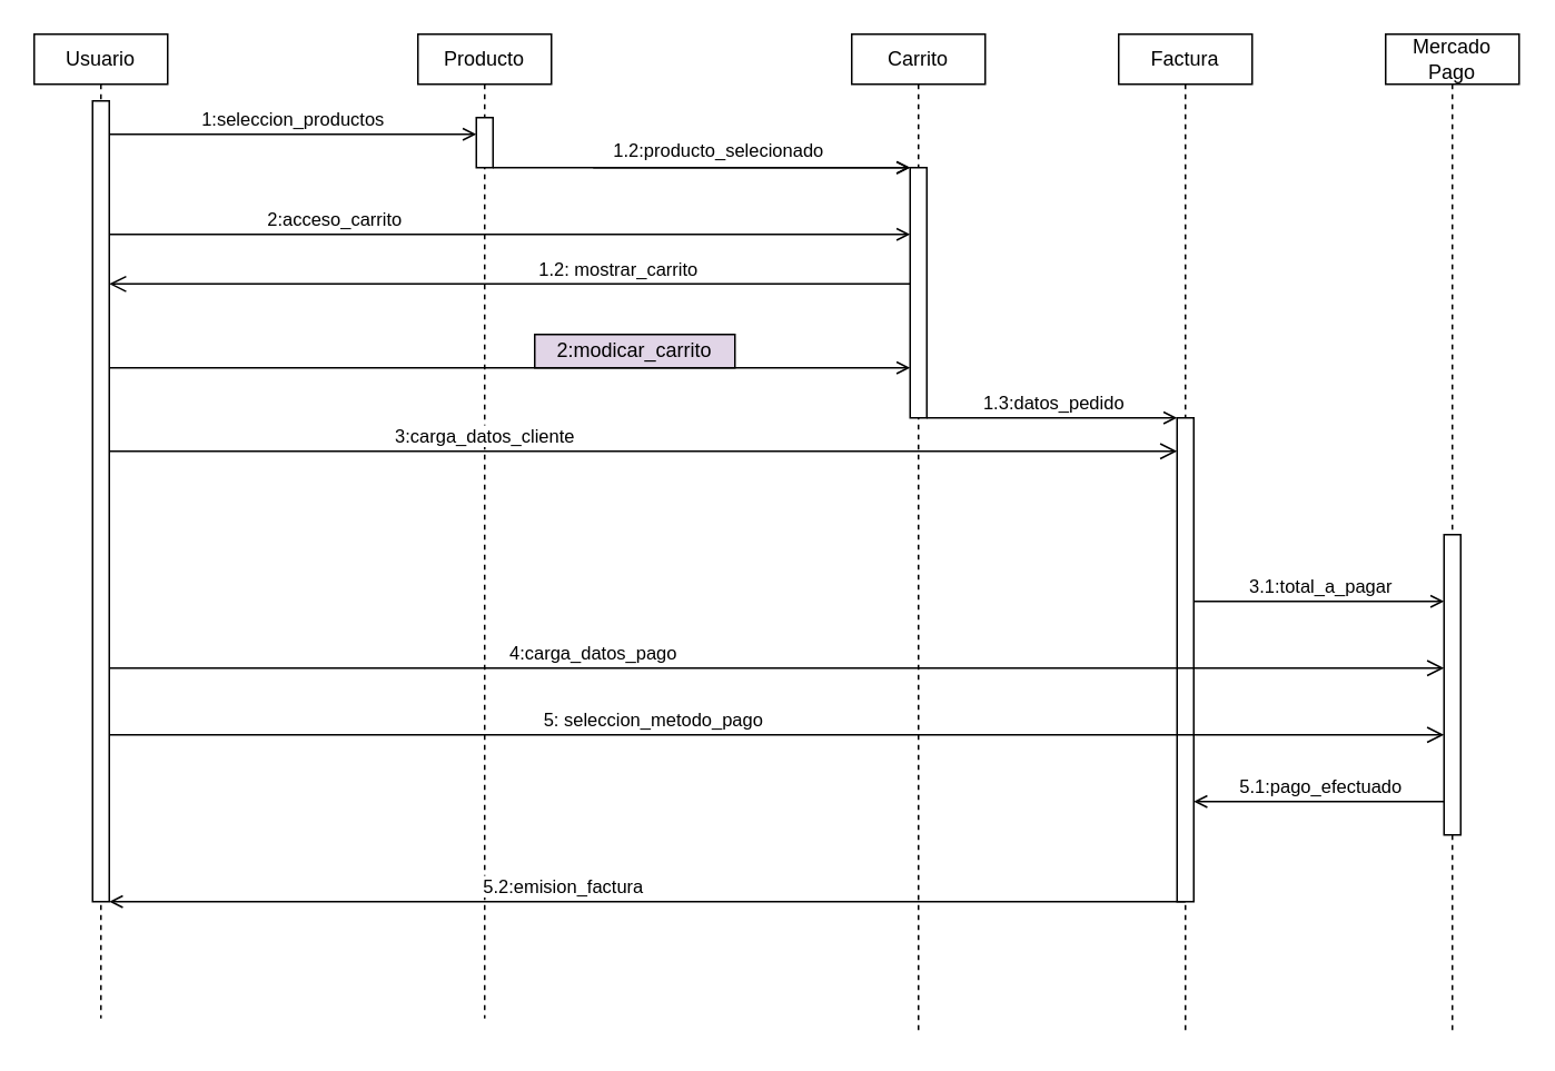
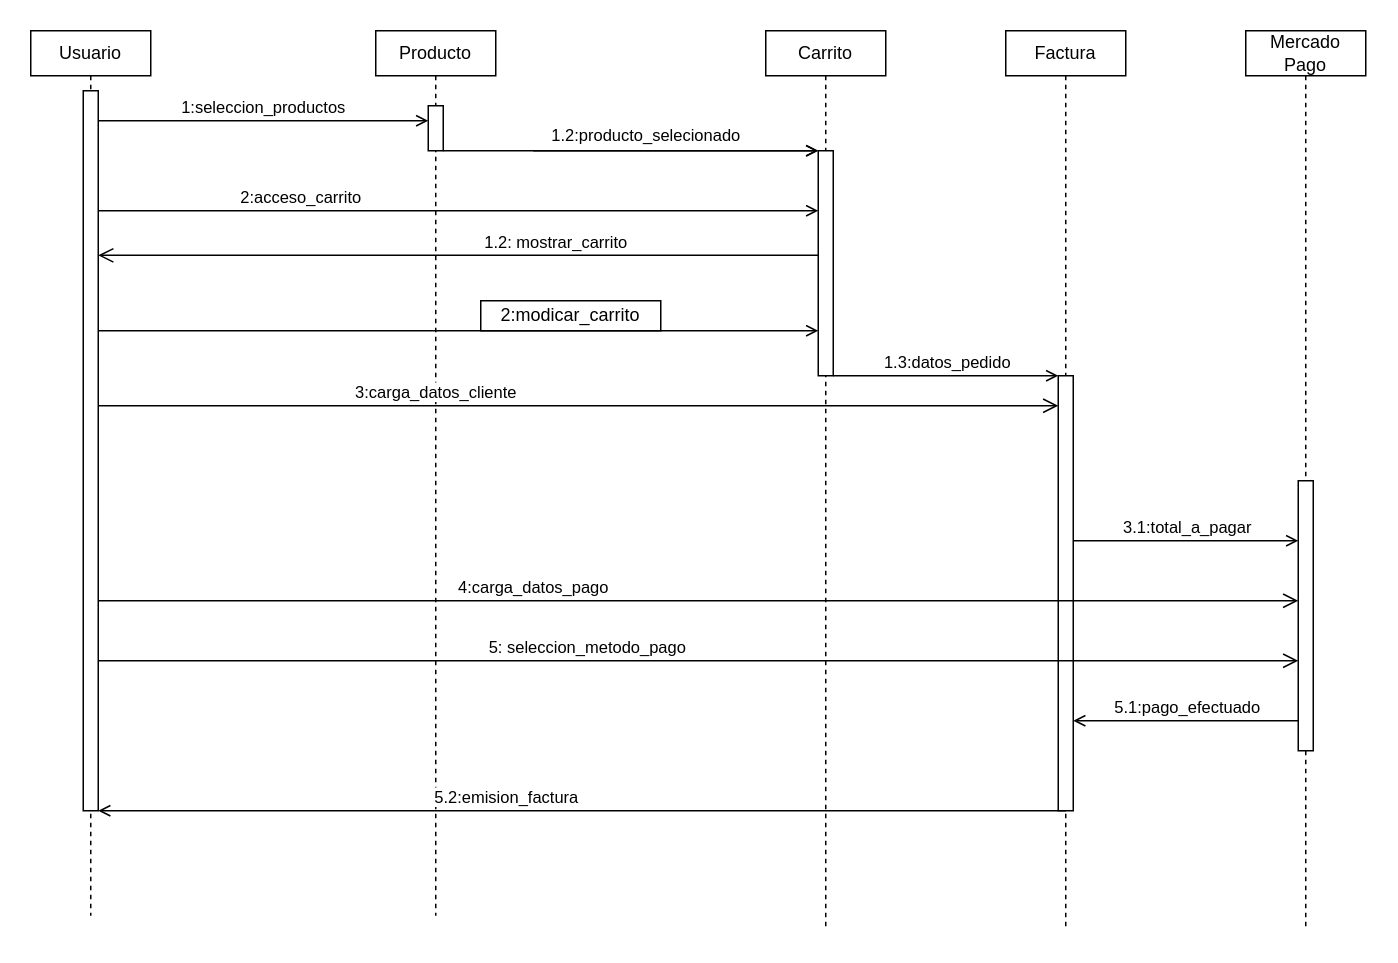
- <mxCell id="2" value="&lt;div&gt;2:modicar_carrito&lt;/div&gt;" style="rounded=0;whiteSpace=wrap;html=1;fillColor=#e1d5e7;" vertex="1" parent="1"><mxGeometry x="320" y="200" width="120" height="20" as="geometry" /></mxCell>
+ <mxCell id="2" value="&lt;div&gt;2:modicar_carrito&lt;/div&gt;" style="rounded=0;whiteSpace=wrap;html=1;" vertex="1" parent="1"><mxGeometry x="320" y="200" width="120" height="20" as="geometry" /></mxCell>
